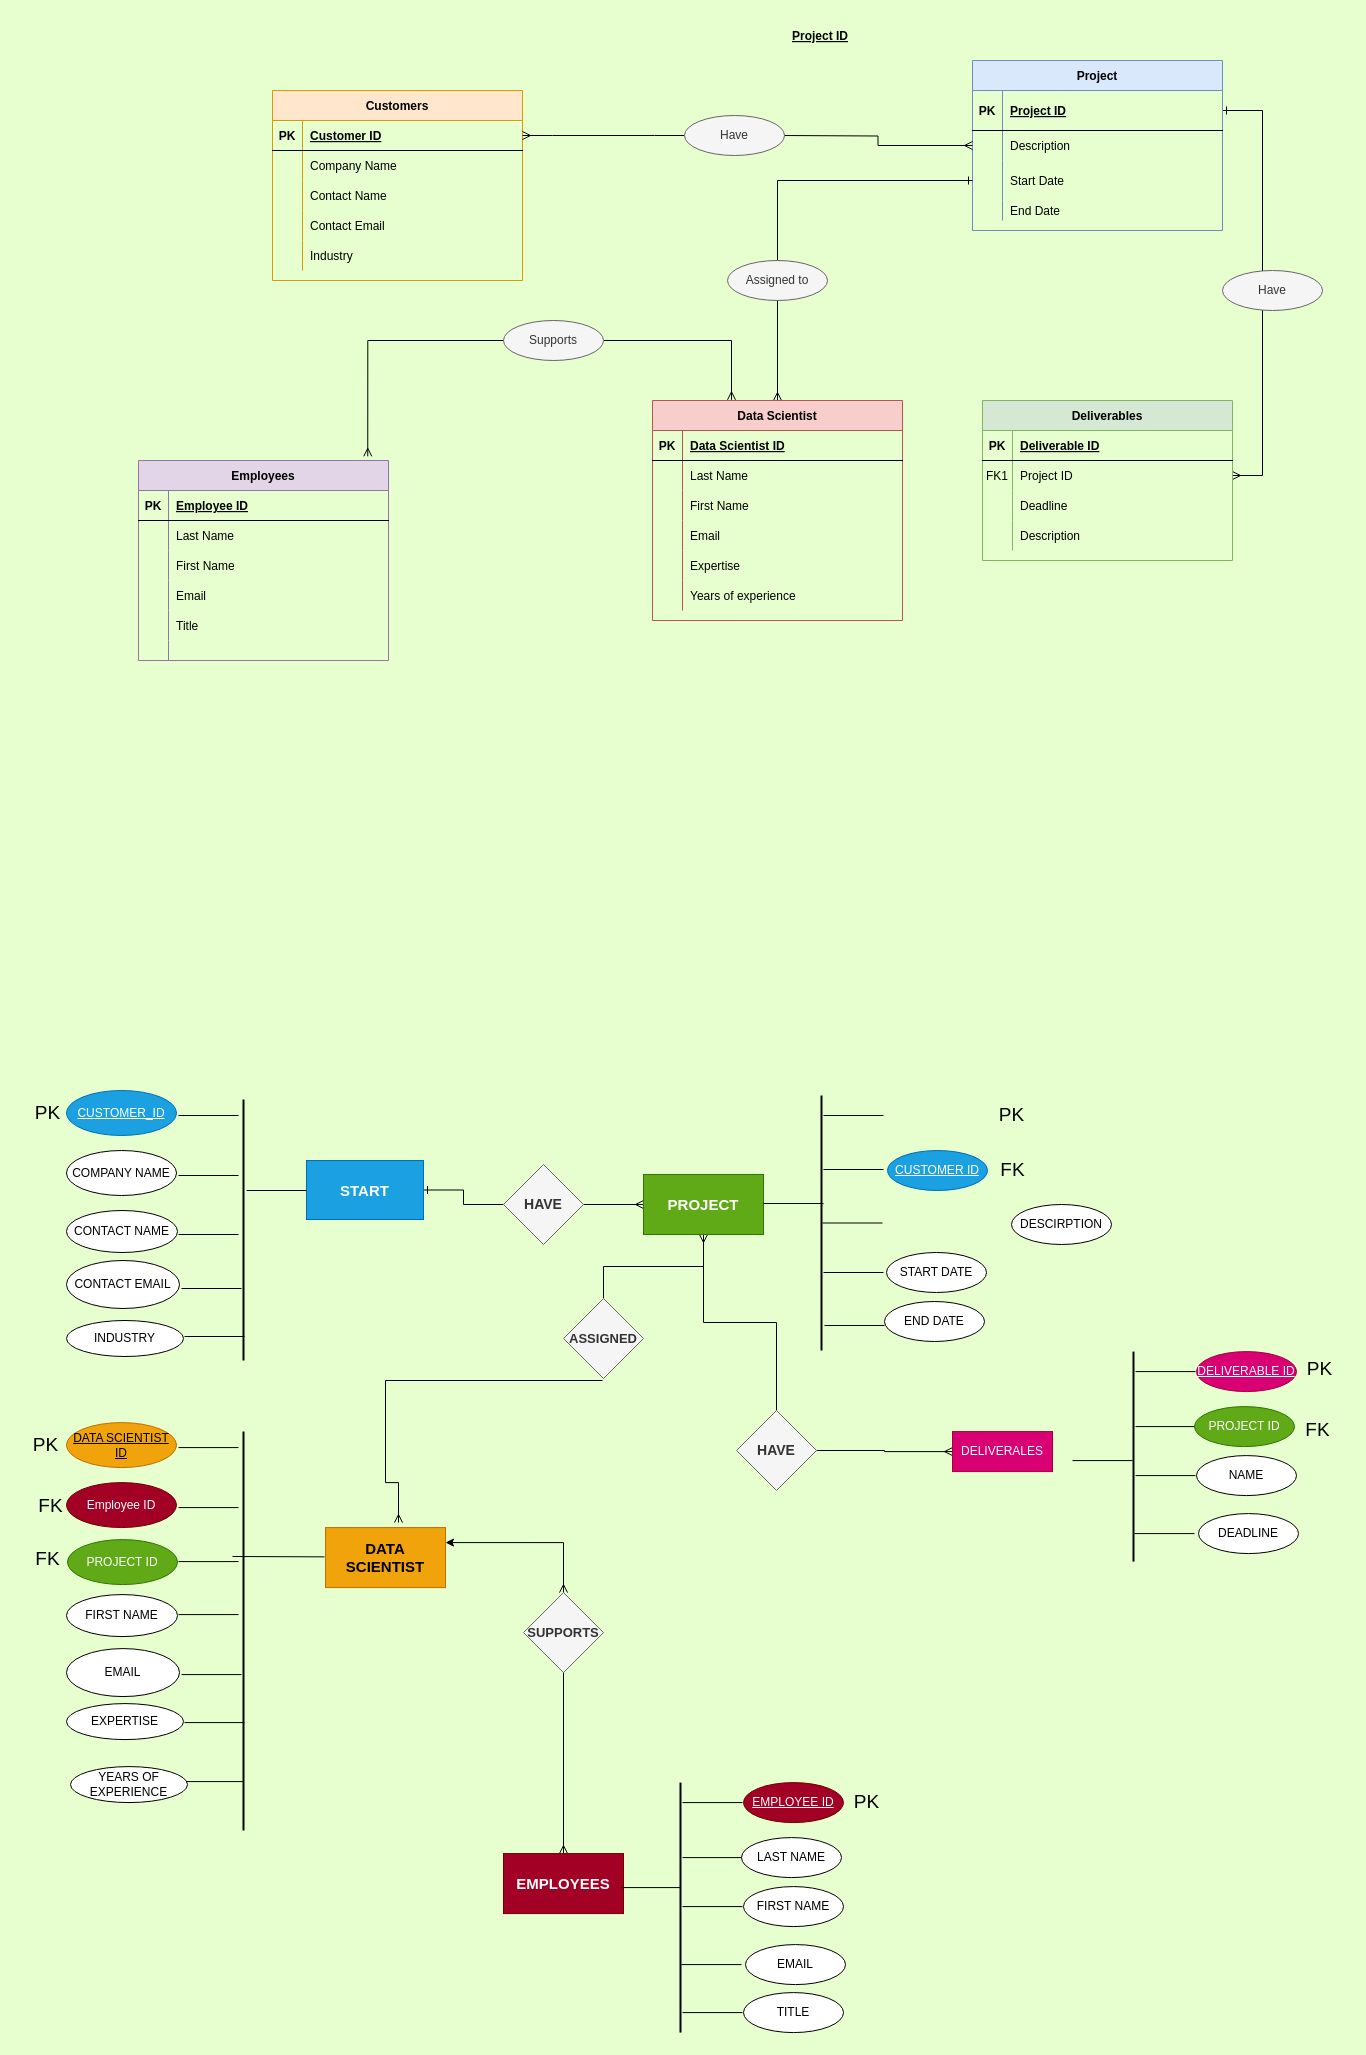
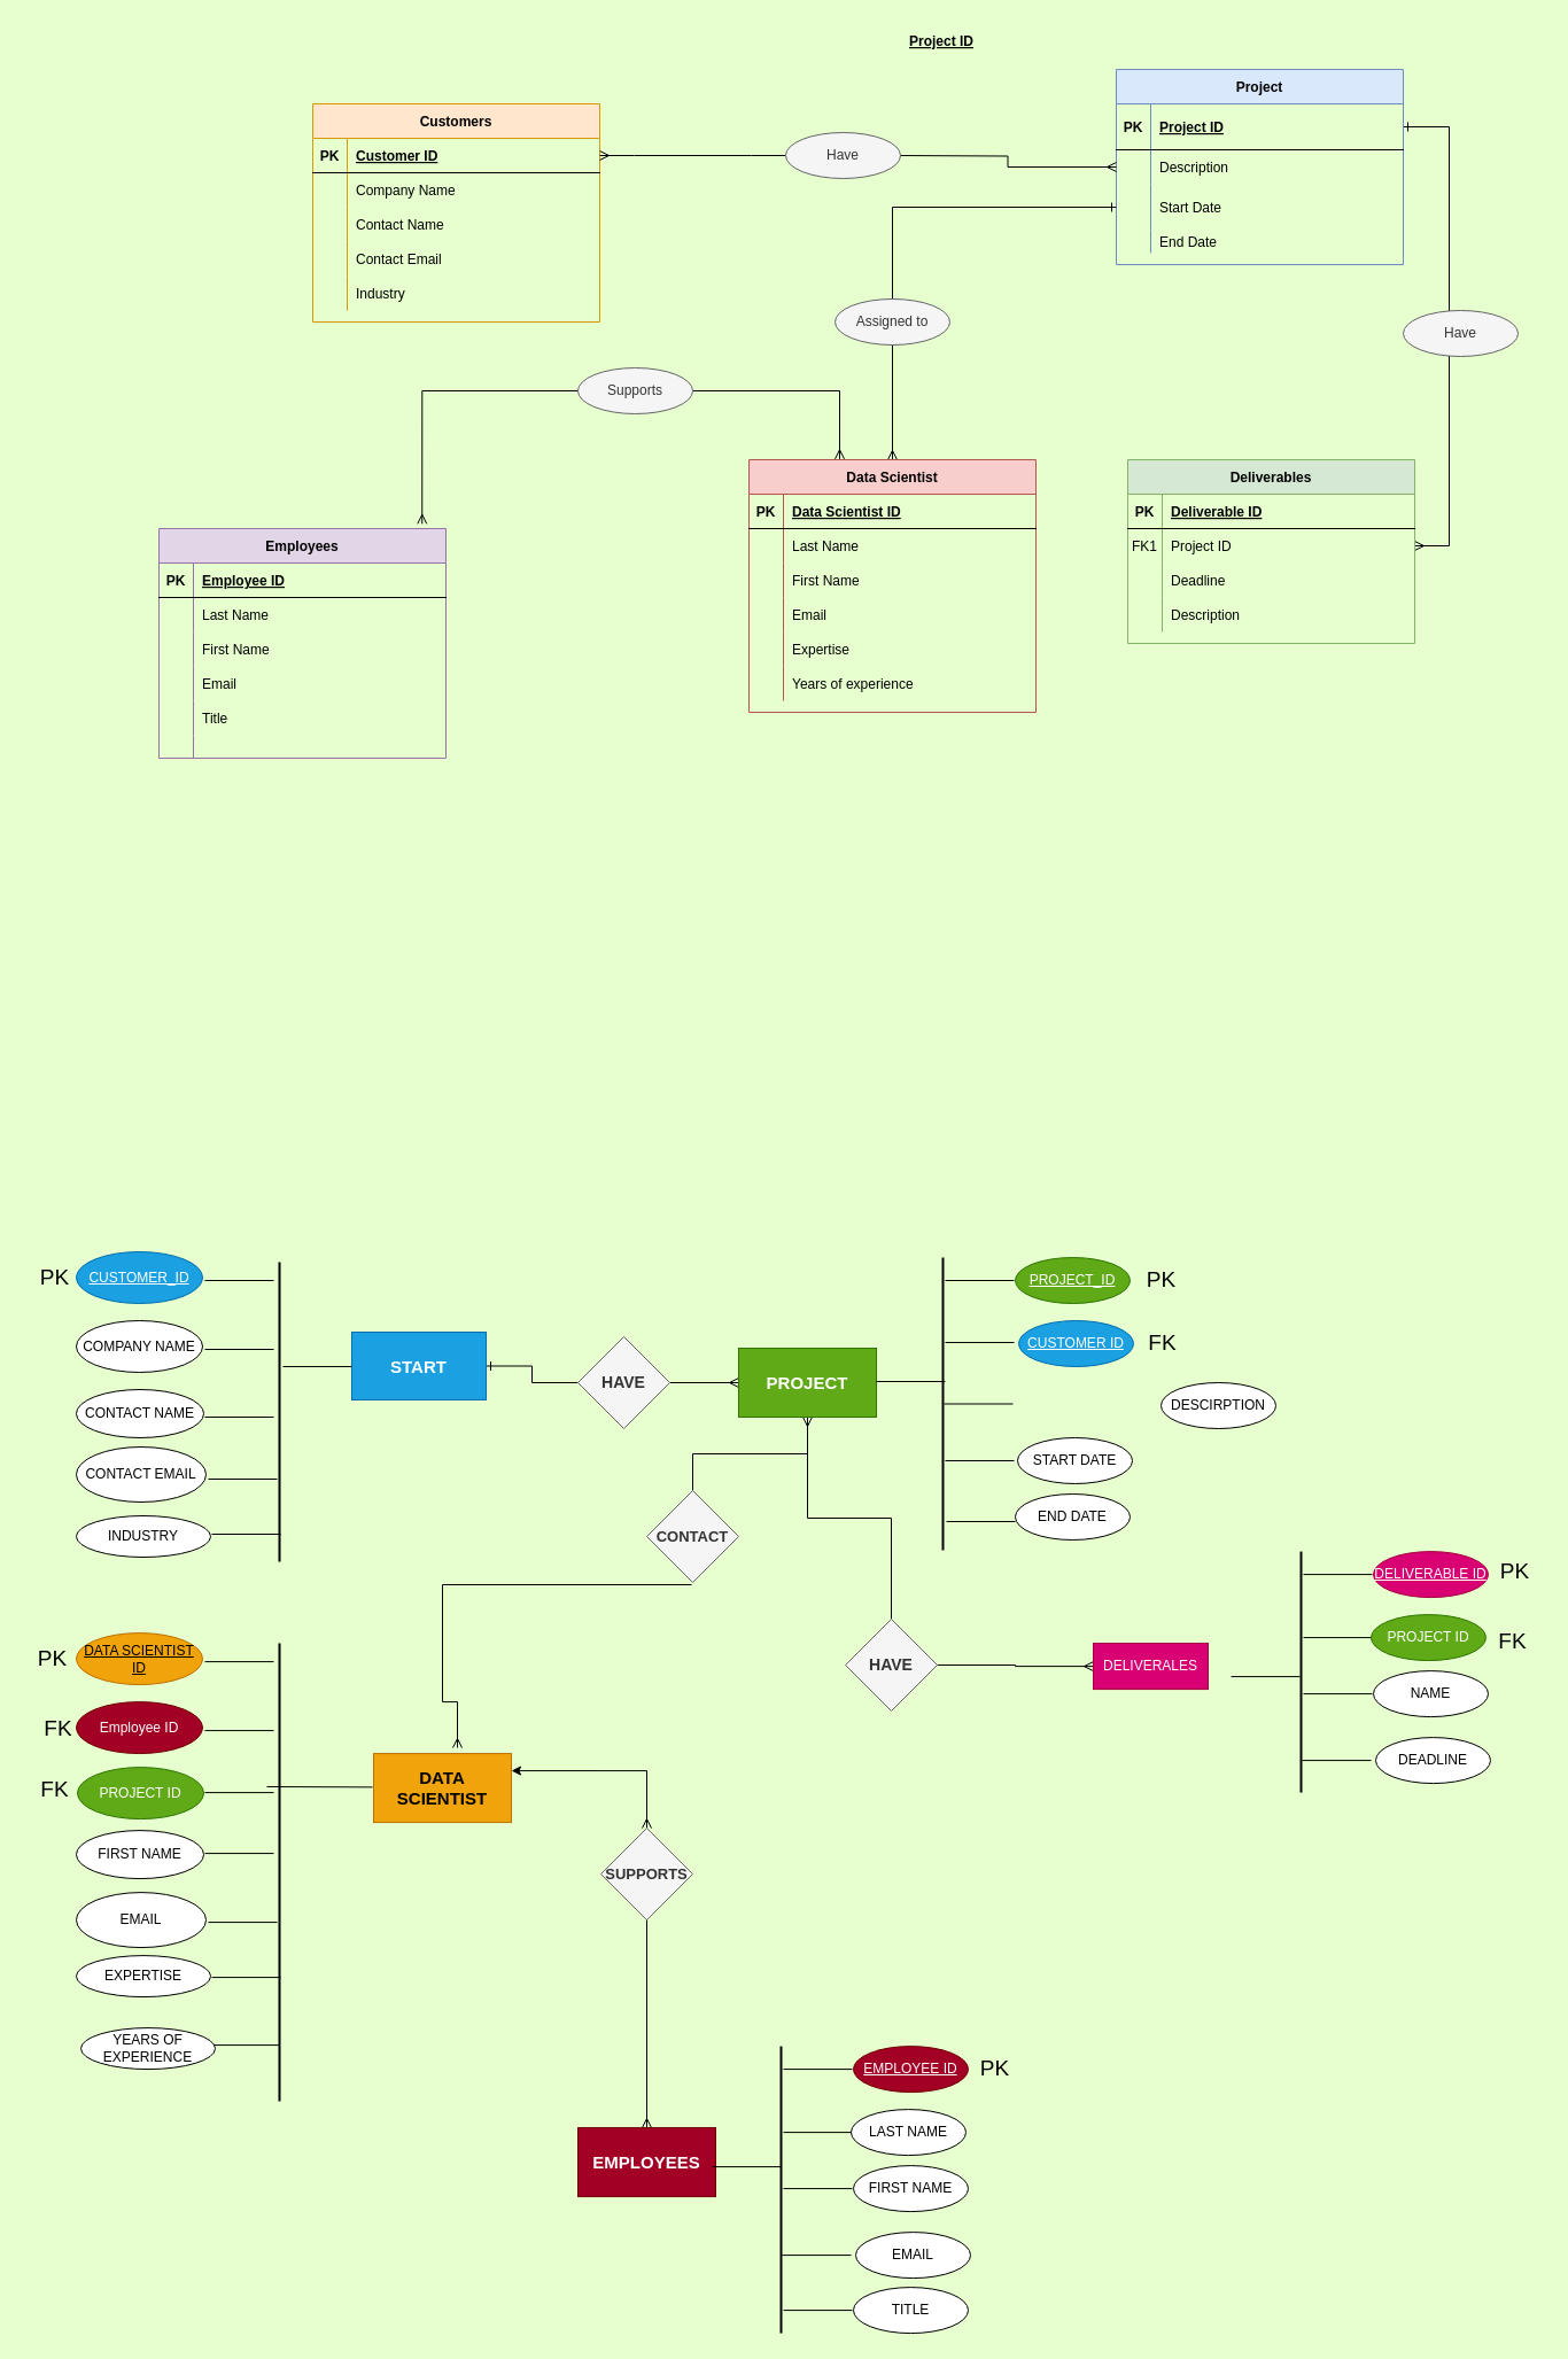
+ <mxCell id="103" value="PROJECT_ID" style="ellipse;whiteSpace=wrap;html=1;align=center;fontStyle=4;fillColor=#60a917;fontColor=#ffffff;strokeColor=#2D7600;" vertex="1" parent="1"><mxGeometry x="884" y="1095" width="100" height="40" as="geometry" /></mxCell>
- <mxCell id="108" value="&lt;b&gt;&lt;font style=&quot;font-size: 13px;&quot;&gt;ASSIGNED&lt;/font&gt;&lt;/b&gt;" style="rhombus;whiteSpace=wrap;html=1;rounded=0;fillColor=#f5f5f5;fontColor=#333333;strokeColor=#666666;" vertex="1" parent="1"><mxGeometry x="563" y="1298" width="80" height="80" as="geometry" /></mxCell>
+ <mxCell id="108" value="&lt;b&gt;&lt;font style=&quot;font-size: 13px;&quot;&gt;CONTACT&lt;/font&gt;&lt;/b&gt;" style="rhombus;whiteSpace=wrap;html=1;rounded=0;fillColor=#f5f5f5;fontColor=#333333;strokeColor=#666666;" vertex="1" parent="1"><mxGeometry x="563" y="1298" width="80" height="80" as="geometry" /></mxCell>
